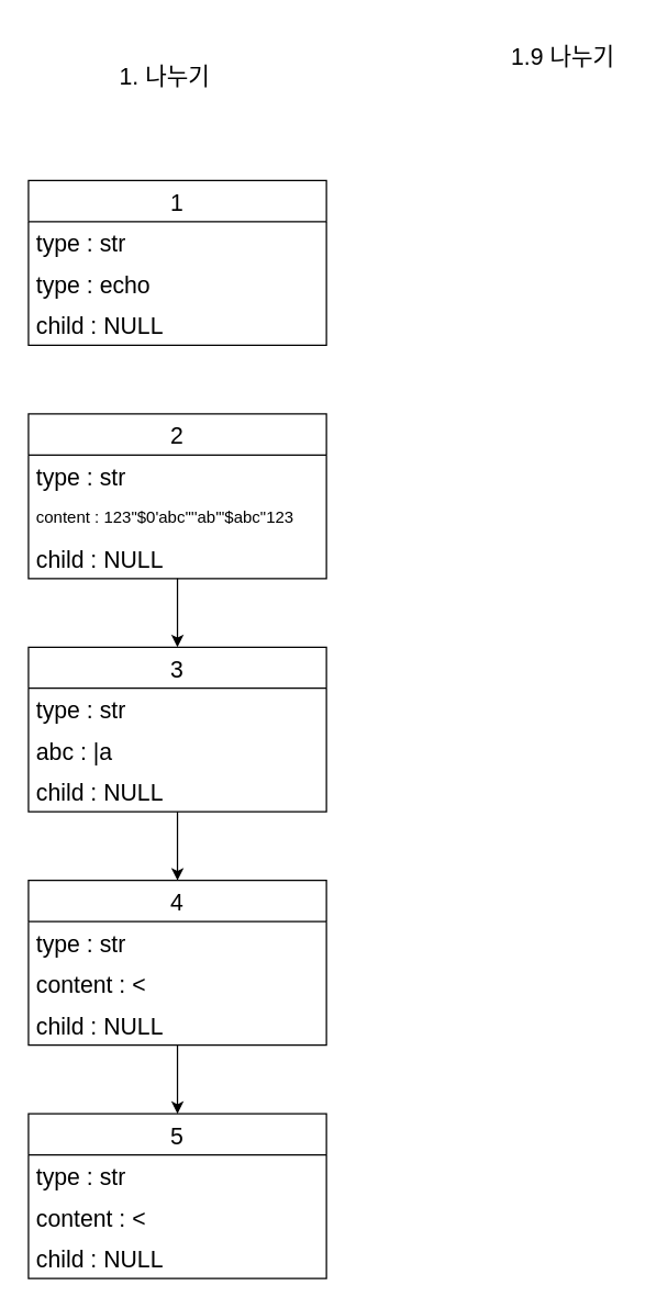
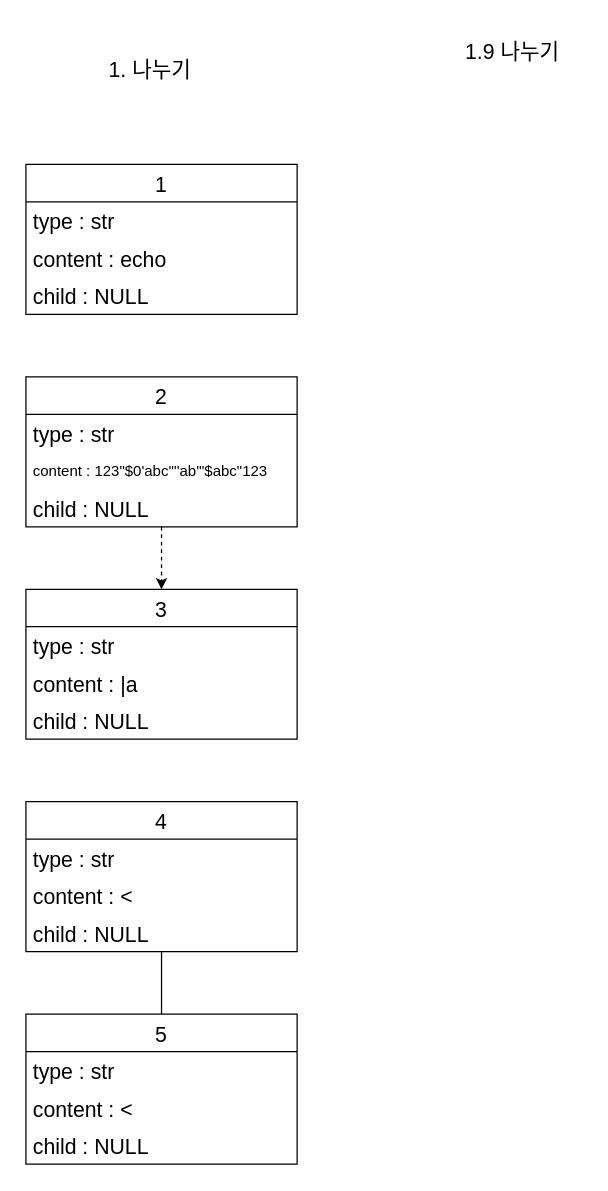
- <mxCell id="4" value="type : echo" style="text;strokeColor=none;fillColor=none;align=left;verticalAlign=middle;spacingLeft=4;spacingRight=4;overflow=hidden;points=[[0,0.5],[1,0.5]];portConstraint=eastwest;rotatable=0;fontSize=17;" vertex="1" parent="2"><mxGeometry y="60" width="217" height="30" as="geometry" /></mxCell>
+ <mxCell id="4" value="content : echo" style="text;strokeColor=none;fillColor=none;align=left;verticalAlign=middle;spacingLeft=4;spacingRight=4;overflow=hidden;points=[[0,0.5],[1,0.5]];portConstraint=eastwest;rotatable=0;fontSize=17;" vertex="1" parent="2"><mxGeometry y="60" width="217" height="30" as="geometry" /></mxCell>
- <mxCell id="6" style="edgeStyle=orthogonalEdgeStyle;rounded=0;orthogonalLoop=1;jettySize=auto;html=1;entryX=0.5;entryY=0;entryDx=0;entryDy=0;fontSize=17;" edge="1" parent="1" source="7" target="12"><mxGeometry relative="1" as="geometry" /></mxCell>
+ <mxCell id="6" style="edgeStyle=orthogonalEdgeStyle;rounded=0;orthogonalLoop=1;jettySize=auto;html=1;entryX=0.5;entryY=0;entryDx=0;entryDy=0;fontSize=17;dashed=1;" edge="1" parent="1" source="7" target="12"><mxGeometry relative="1" as="geometry" /></mxCell>
- <mxCell id="14" value="abc : |a" style="text;strokeColor=none;fillColor=none;align=left;verticalAlign=middle;spacingLeft=4;spacingRight=4;overflow=hidden;points=[[0,0.5],[1,0.5]];portConstraint=eastwest;rotatable=0;fontSize=17;" vertex="1" parent="12"><mxGeometry y="60" width="217" height="30" as="geometry" /></mxCell>
+ <mxCell id="14" value="content : |a" style="text;strokeColor=none;fillColor=none;align=left;verticalAlign=middle;spacingLeft=4;spacingRight=4;overflow=hidden;points=[[0,0.5],[1,0.5]];portConstraint=eastwest;rotatable=0;fontSize=17;" vertex="1" parent="12"><mxGeometry y="60" width="217" height="30" as="geometry" /></mxCell>
- <mxCell id="11" style="edgeStyle=orthogonalEdgeStyle;rounded=0;orthogonalLoop=1;jettySize=auto;html=1;entryX=0.5;entryY=0;entryDx=0;entryDy=0;fontSize=17;" edge="1" parent="1" source="12" target="17"><mxGeometry relative="1" as="geometry" /></mxCell>
- <mxCell id="16" style="edgeStyle=orthogonalEdgeStyle;rounded=0;orthogonalLoop=1;jettySize=auto;html=1;fontSize=17;" edge="1" parent="1" source="17" target="21"><mxGeometry relative="1" as="geometry" /></mxCell>
+ <mxCell id="16" style="edgeStyle=orthogonalEdgeStyle;rounded=0;orthogonalLoop=1;jettySize=auto;html=1;fontSize=17;endArrow=none;" edge="1" parent="1" source="17" target="21"><mxGeometry relative="1" as="geometry" /></mxCell>
